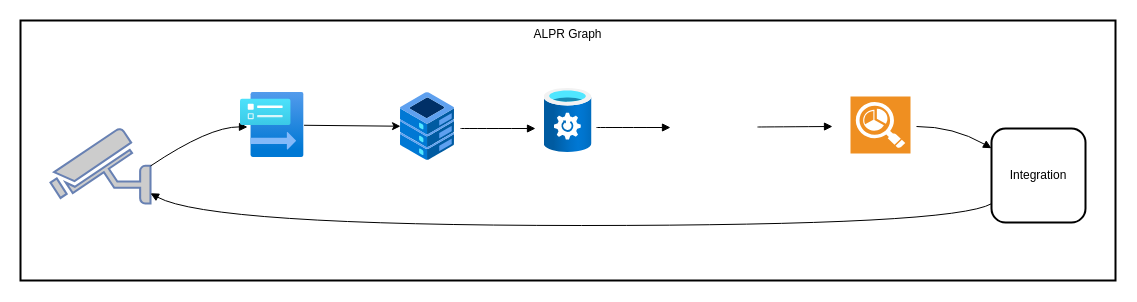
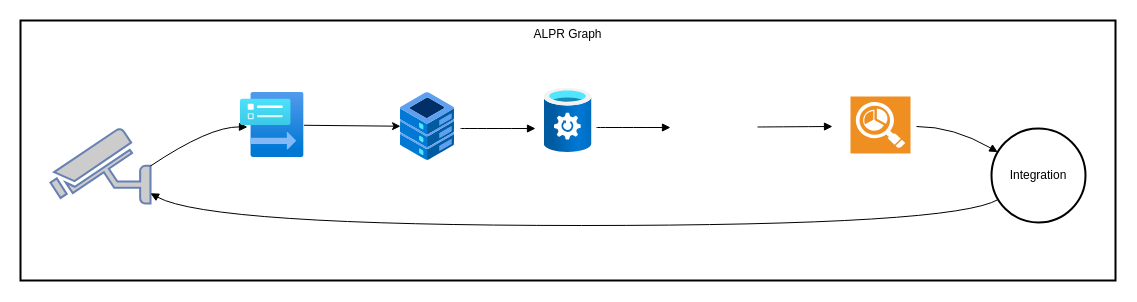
- <mxCell id="4" value="Integration" style="aspect=fixed;strokeWidth=2;whiteSpace=wrap;rounded=1;" parent="2" vertex="1"><mxGeometry x="971" y="108" width="94" height="94" as="geometry" /></mxCell>
+ <mxCell id="4" value="Integration" style="ellipse;aspect=fixed;strokeWidth=2;whiteSpace=wrap;" parent="2" vertex="1"><mxGeometry x="971" y="108" width="94" height="94" as="geometry" /></mxCell>
